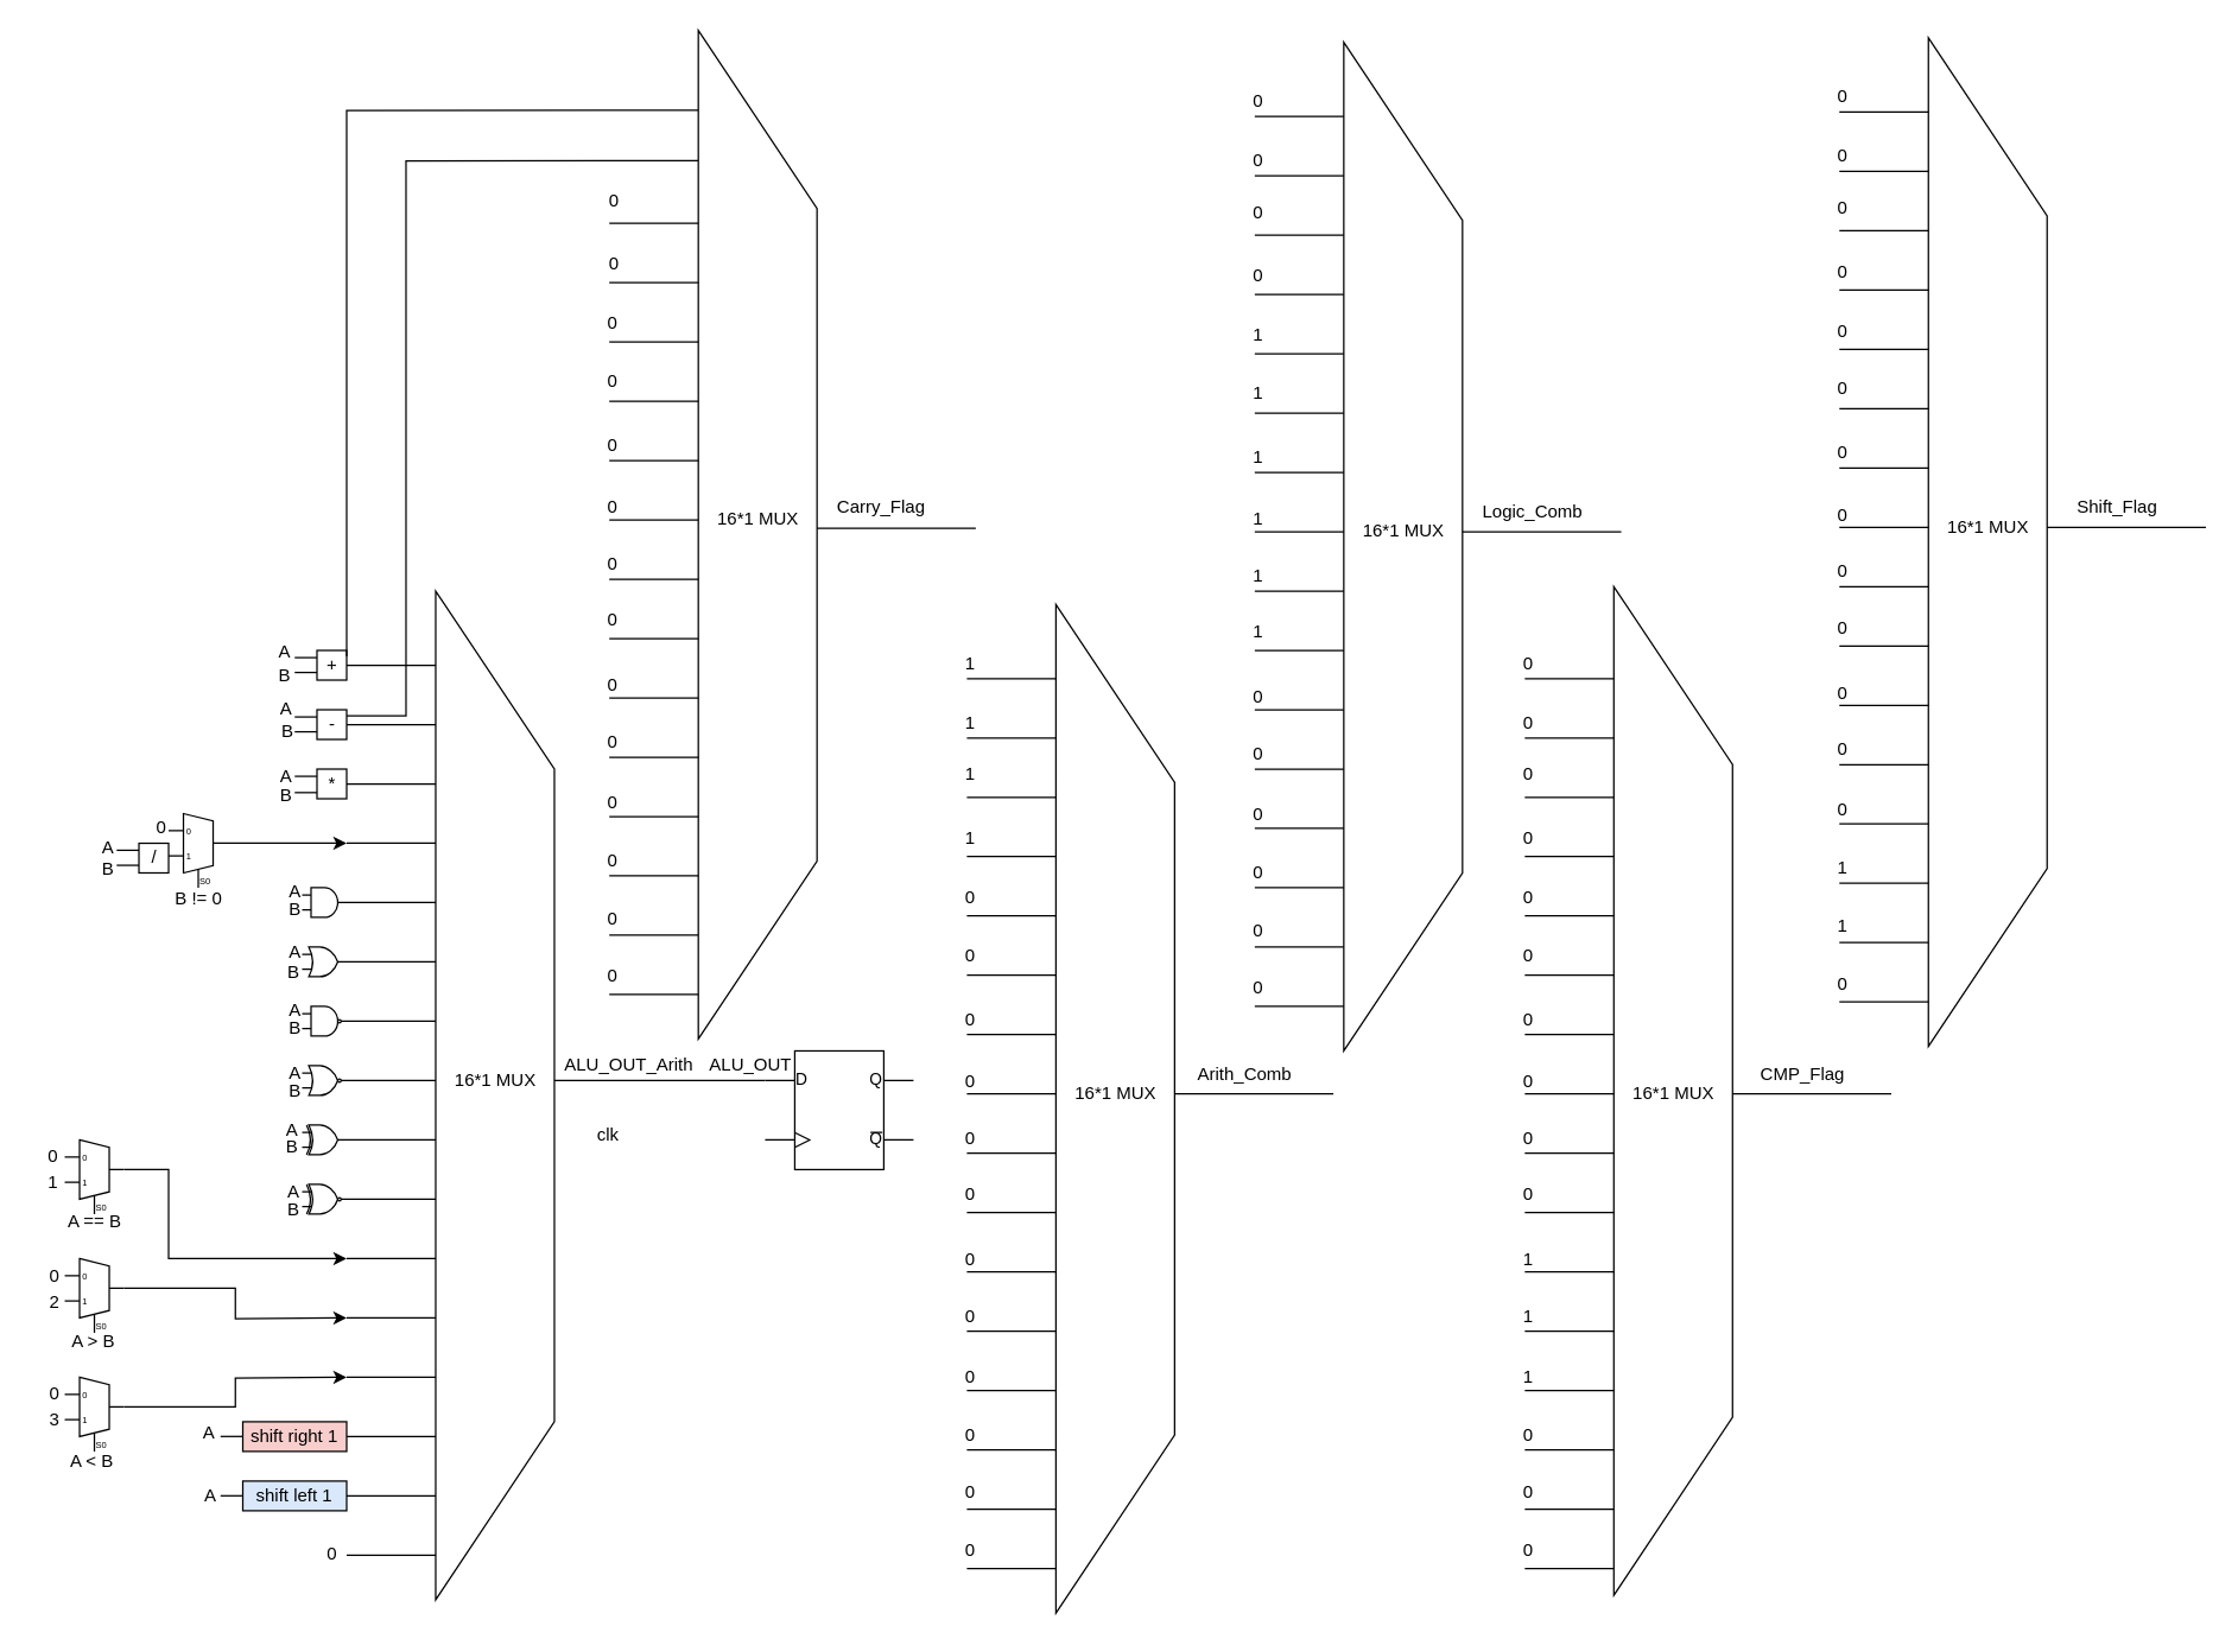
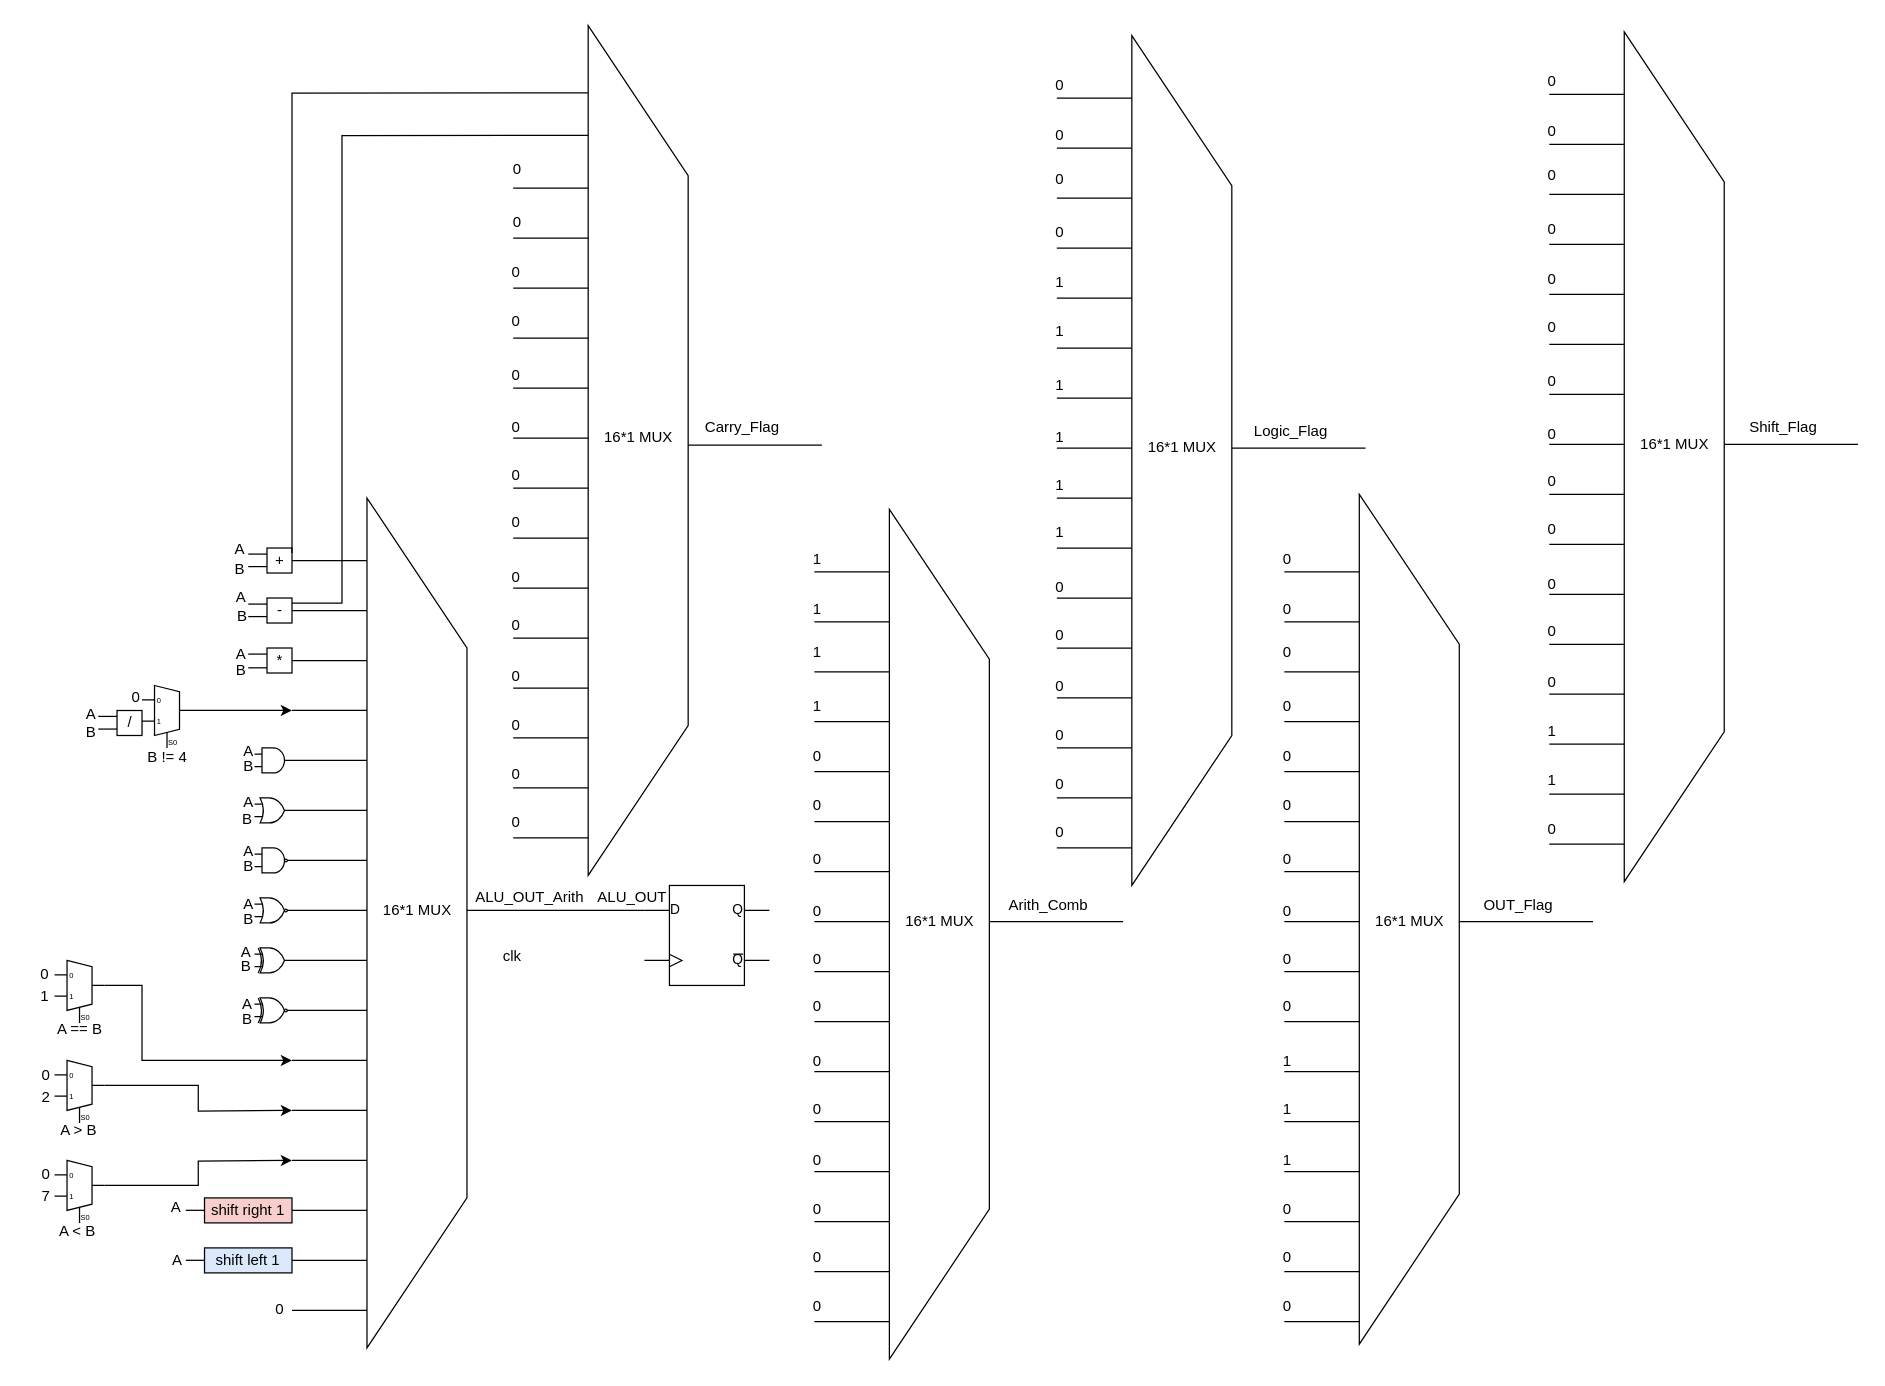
- <mxCell id="151" value="Logic_Comb" style="text;html=1;align=center;verticalAlign=middle;resizable=0;points=[];autosize=1;strokeColor=none;fillColor=none;" parent="1" vertex="1"><mxGeometry x="992" y="330" width="80" height="30" as="geometry" /></mxCell>
+ <mxCell id="151" value="Logic_Flag" style="text;html=1;align=center;verticalAlign=middle;resizable=0;points=[];autosize=1;strokeColor=none;fillColor=none;" parent="1" vertex="1"><mxGeometry x="992" y="330" width="80" height="30" as="geometry" /></mxCell>
- <mxCell id="81" value="B != 0" style="text;html=1;align=center;verticalAlign=middle;resizable=0;points=[];autosize=1;strokeColor=none;fillColor=none;" parent="1" vertex="1"><mxGeometry x="103" y="591" width="60" height="30" as="geometry" /></mxCell>
+ <mxCell id="81" value="B != 4" style="text;html=1;align=center;verticalAlign=middle;resizable=0;points=[];autosize=1;strokeColor=none;fillColor=none;" parent="1" vertex="1"><mxGeometry x="103" y="591" width="60" height="30" as="geometry" /></mxCell>
- <mxCell id="187" value="CMP_Flag" style="text;html=1;align=center;verticalAlign=middle;resizable=0;points=[];autosize=1;strokeColor=none;fillColor=none;" parent="1" vertex="1"><mxGeometry x="1174" y="709" width="80" height="30" as="geometry" /></mxCell>
+ <mxCell id="187" value="OUT_Flag" style="text;html=1;align=center;verticalAlign=middle;resizable=0;points=[];autosize=1;strokeColor=none;fillColor=none;" parent="1" vertex="1"><mxGeometry x="1174" y="709" width="80" height="30" as="geometry" /></mxCell>
- <mxCell id="80" value="3" style="text;html=1;align=center;verticalAlign=middle;resizable=0;points=[];autosize=1;strokeColor=none;fillColor=none;" parent="1" vertex="1"><mxGeometry x="21" y="942" width="30" height="30" as="geometry" /></mxCell>
+ <mxCell id="80" value="7" style="text;html=1;align=center;verticalAlign=middle;resizable=0;points=[];autosize=1;strokeColor=none;fillColor=none;" parent="1" vertex="1"><mxGeometry x="21" y="942" width="30" height="30" as="geometry" /></mxCell>
